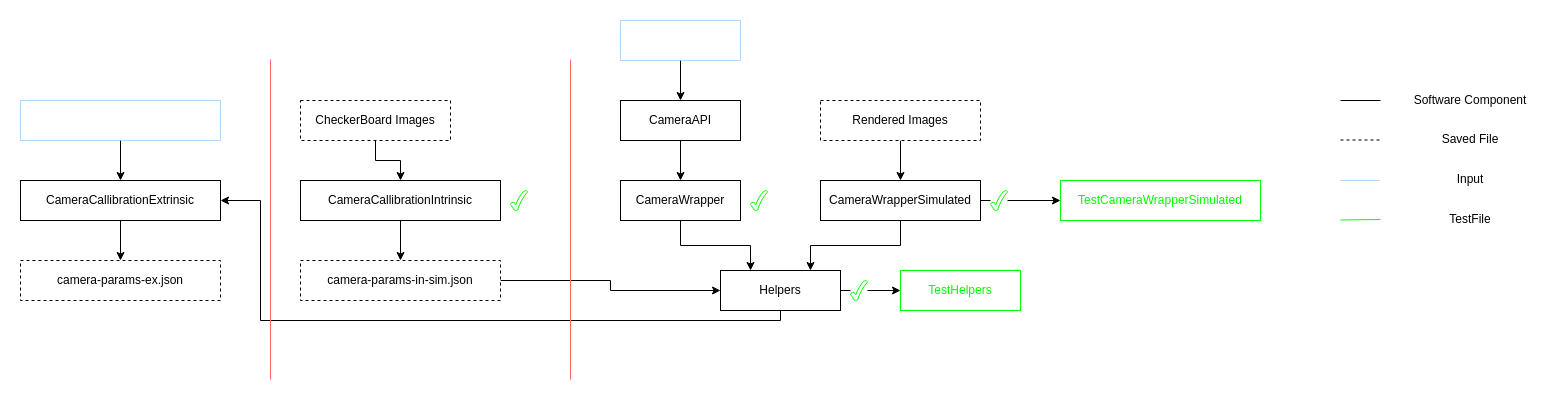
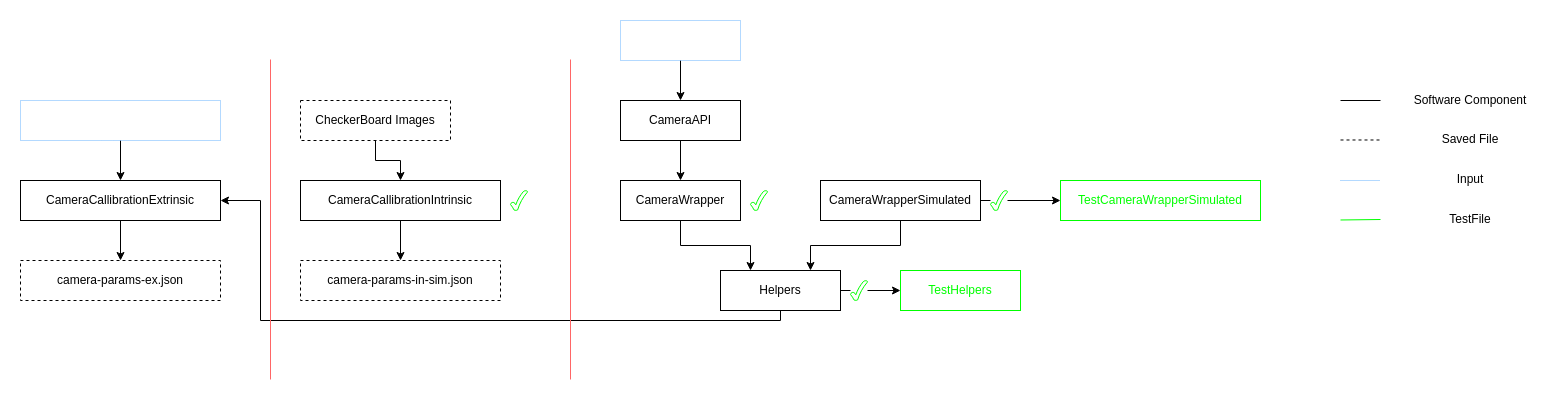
- <mxCell id="14" value="Rendered Images" style="rounded=0;whiteSpace=wrap;html=1;dashed=1;" parent="1" vertex="1"><mxGeometry x="820" y="100" width="160" height="40" as="geometry" /></mxCell>
- <mxCell id="13" style="edgeStyle=orthogonalEdgeStyle;rounded=0;html=1;exitX=0.5;exitY=1;exitDx=0;exitDy=0;entryX=0.5;entryY=0;entryDx=0;entryDy=0;" parent="1" source="14" target="12" edge="1"><mxGeometry relative="1" as="geometry" /></mxCell>
- <mxCell id="20" style="edgeStyle=orthogonalEdgeStyle;rounded=0;html=1;exitX=1;exitY=0.5;exitDx=0;exitDy=0;entryX=0;entryY=0.5;entryDx=0;entryDy=0;" parent="1" source="21" target="6" edge="1"><mxGeometry relative="1" as="geometry" /></mxCell>
